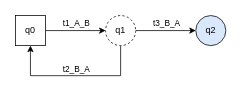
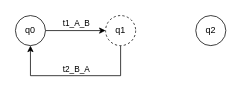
- <mxCell id="4" value="q0" style="whiteSpace=wrap;html=1;aspect=fixed;rounded=0;" vertex="1" parent="1"><mxGeometry x="20" y="20" width="40" height="40" as="geometry" /></mxCell>
+ <mxCell id="4" value="q0" style="ellipse;whiteSpace=wrap;html=1;aspect=fixed;" vertex="1" parent="1"><mxGeometry x="20" y="20" width="40" height="40" as="geometry" /></mxCell>
- <mxCell id="7" style="edgeStyle=orthogonalEdgeStyle;rounded=0;orthogonalLoop=1;jettySize=auto;html=1;" edge="1" parent="1" source="9" target="10"><mxGeometry relative="1" as="geometry" /></mxCell>
- <mxCell id="8" value="t3_B_A" style="edgeLabel;html=1;align=center;verticalAlign=middle;resizable=0;points=[];" vertex="1" connectable="0" parent="7"><mxGeometry x="0.05" y="-1" relative="1" as="geometry"><mxPoint x="-2" y="-11" as="offset" /></mxGeometry></mxCell>
- <mxCell id="10" value="q2" style="ellipse;whiteSpace=wrap;html=1;aspect=fixed;fillColor=#dae8fc;" vertex="1" parent="1"><mxGeometry x="260" y="20" width="40" height="40" as="geometry" /></mxCell>
+ <mxCell id="10" value="q2" style="ellipse;whiteSpace=wrap;html=1;aspect=fixed;" vertex="1" parent="1"><mxGeometry x="260" y="20" width="40" height="40" as="geometry" /></mxCell>
